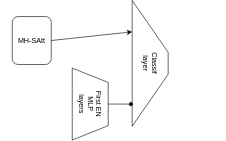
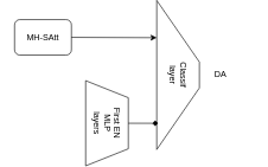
- <mxCell id="4" value="MH-SAtt" style="rounded=1;whiteSpace=wrap;html=1;" vertex="1" parent="1"><mxGeometry x="20" y="20" width="65" height="80" as="geometry" /></mxCell>
+ <mxCell id="4" value="MH-SAtt" style="rounded=1;whiteSpace=wrap;html=1;" vertex="1" parent="1"><mxGeometry x="20" y="20" width="80" height="50" as="geometry" /></mxCell>
+ <mxCell id="7" value="DA" style="text;html=1;strokeColor=none;fillColor=none;align=center;verticalAlign=middle;whiteSpace=wrap;rounded=0;" vertex="1" parent="1"><mxGeometry x="290" y="88" width="40" height="20" as="geometry" /></mxCell>
